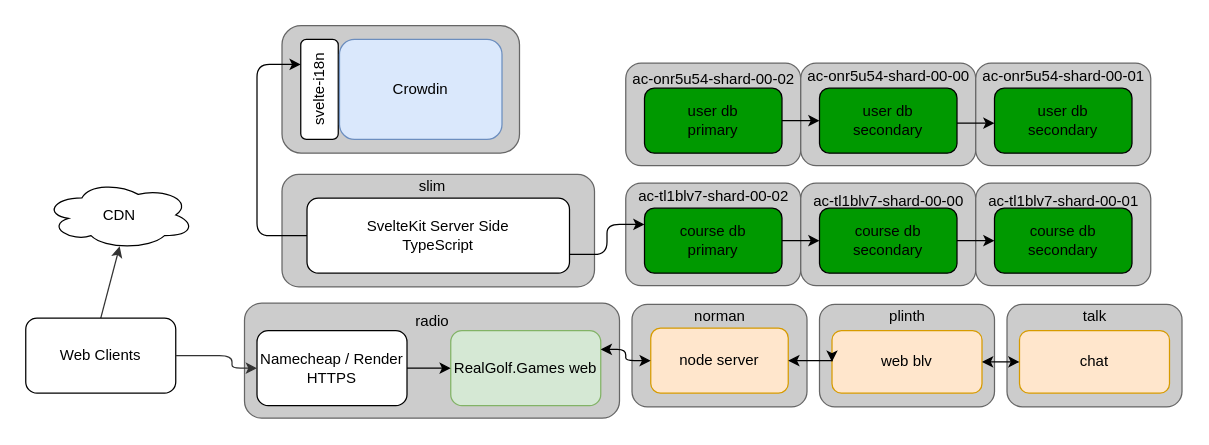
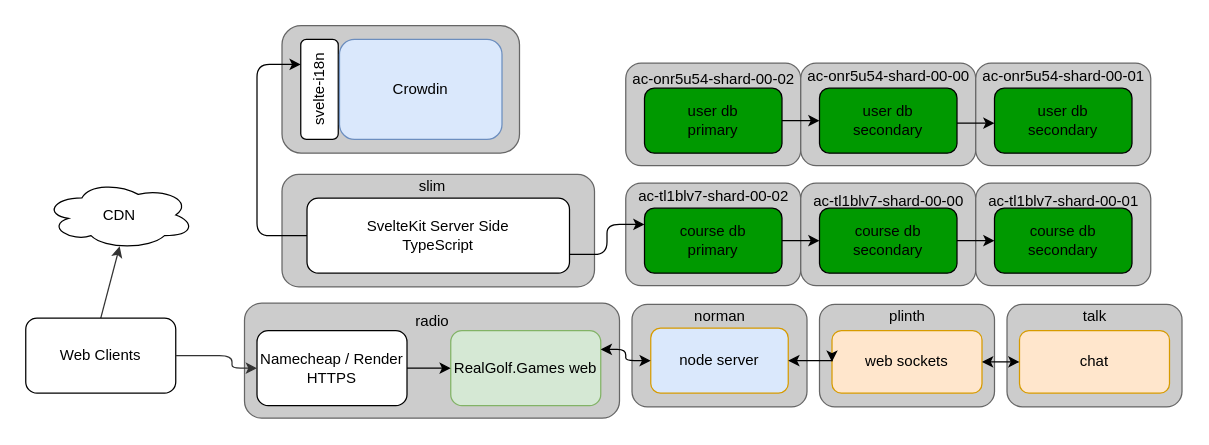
- <mxCell id="41" value="node server" style="rounded=1;whiteSpace=wrap;html=1;fillColor=#ffe6cc;strokeColor=#d79b00;" vertex="1" parent="1"><mxGeometry x="520" y="262" width="110" height="52" as="geometry" /></mxCell>
+ <mxCell id="41" value="node server" style="rounded=1;whiteSpace=wrap;html=1;fillColor=#dae8fc;strokeColor=#d79b00;" vertex="1" parent="1"><mxGeometry x="520" y="262" width="110" height="52" as="geometry" /></mxCell>
- <mxCell id="44" value="web blv" style="rounded=1;whiteSpace=wrap;html=1;fillColor=#ffe6cc;strokeColor=#d79b00;" parent="1" vertex="1"><mxGeometry x="665" y="264" width="120" height="50" as="geometry" /></mxCell>
+ <mxCell id="44" value="web sockets" style="rounded=1;whiteSpace=wrap;html=1;fillColor=#ffe6cc;strokeColor=#d79b00;" parent="1" vertex="1"><mxGeometry x="665" y="264" width="120" height="50" as="geometry" /></mxCell>
